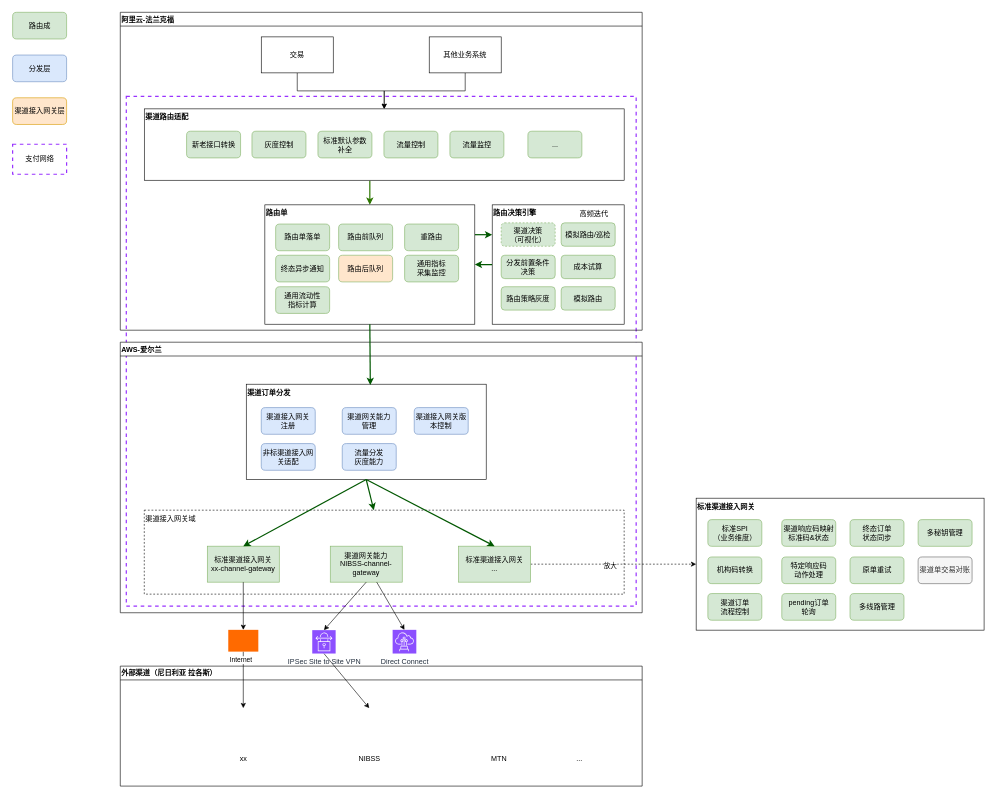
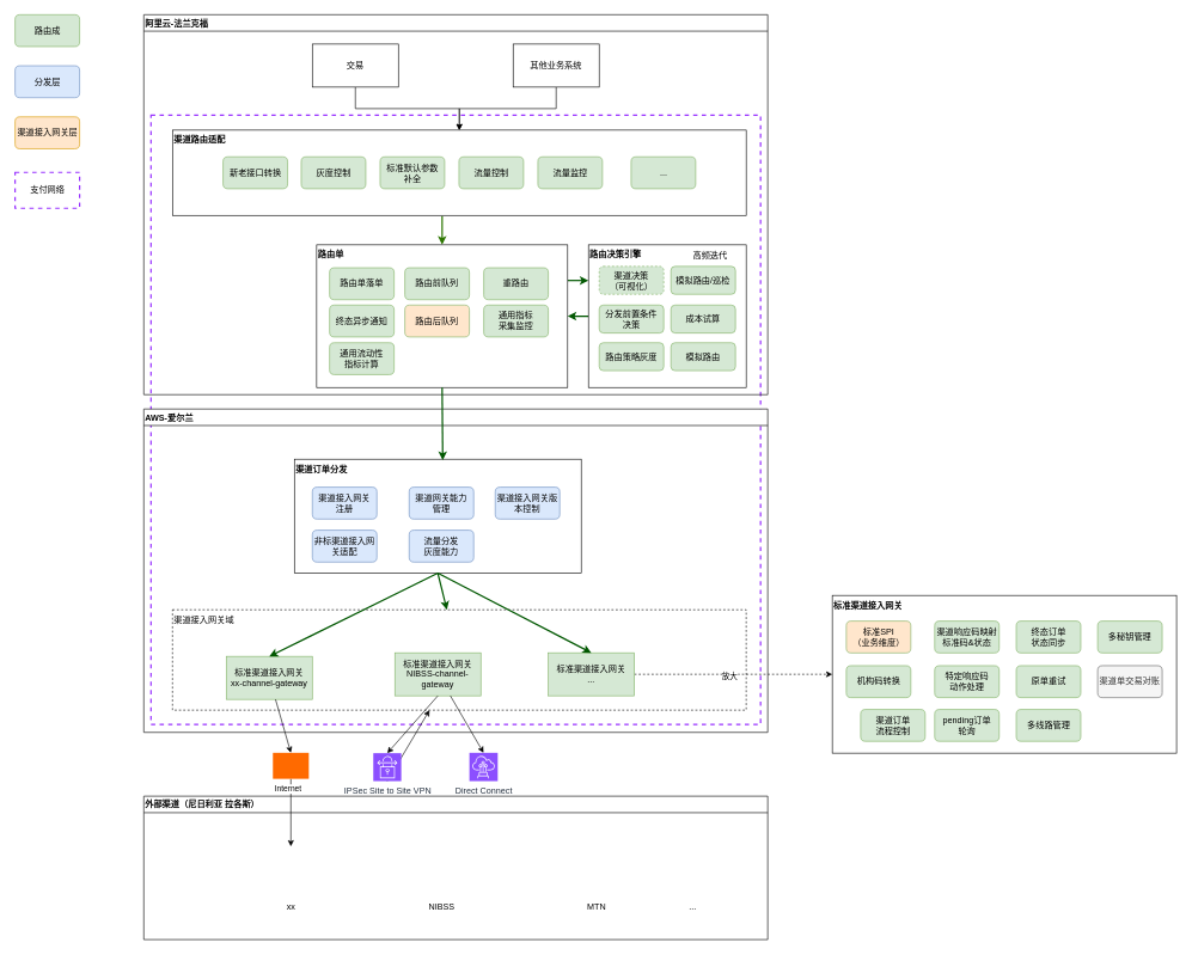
- <mxCell id="56" value="标准SPI&lt;div&gt;（业务维度）&lt;/div&gt;" style="rounded=1;whiteSpace=wrap;html=1;fillColor=#d5e8d4;strokeColor=#82b366;" vertex="1" parent="1"><mxGeometry x="1179.5" y="865.75" width="90" height="44.5" as="geometry" /></mxCell>
+ <mxCell id="56" value="标准SPI&lt;div&gt;（业务维度）&lt;/div&gt;" style="rounded=1;whiteSpace=wrap;html=1;fillColor=#ffe6cc;strokeColor=#82b366;" vertex="1" parent="1"><mxGeometry x="1179.5" y="865.75" width="90" height="44.5" as="geometry" /></mxCell>
- <mxCell id="43" value="标准渠道接入网关&lt;div&gt;xx-channel-gateway&lt;/div&gt;" style="rounded=0;whiteSpace=wrap;html=1;fillColor=#d5e8d4;strokeColor=#82b366;" vertex="1" parent="34"><mxGeometry x="145" y="340" width="120" height="60" as="geometry" /></mxCell>
+ <mxCell id="43" value="标准渠道接入网关&lt;div&gt;xx-channel-gateway&lt;/div&gt;" style="rounded=0;whiteSpace=wrap;html=1;fillColor=#d5e8d4;strokeColor=#82b366;" vertex="1" parent="34"><mxGeometry x="115" y="345" width="120" height="60" as="geometry" /></mxCell>
- <mxCell id="44" value="渠道网关能力&lt;div&gt;NIBSS-channel-gateway&lt;/div&gt;" style="rounded=0;whiteSpace=wrap;html=1;fillColor=#d5e8d4;strokeColor=#82b366;" vertex="1" parent="34"><mxGeometry x="350" y="340" width="120" height="60" as="geometry" /></mxCell>
+ <mxCell id="44" value="标准渠道接入网关&lt;div&gt;NIBSS-channel-gateway&lt;/div&gt;" style="rounded=0;whiteSpace=wrap;html=1;fillColor=#d5e8d4;strokeColor=#82b366;" vertex="1" parent="34"><mxGeometry x="350" y="340" width="120" height="60" as="geometry" /></mxCell>
- <mxCell id="58" value="渠道订单&lt;div&gt;流程控制&lt;/div&gt;" style="rounded=1;whiteSpace=wrap;html=1;fillColor=#d5e8d4;strokeColor=#82b366;" vertex="1" parent="1"><mxGeometry x="1179.5" y="989" width="90" height="44.5" as="geometry" /></mxCell>
+ <mxCell id="58" value="渠道订单&lt;div&gt;流程控制&lt;/div&gt;" style="rounded=1;whiteSpace=wrap;html=1;fillColor=#d5e8d4;strokeColor=#82b366;" vertex="1" parent="1"><mxGeometry x="1199.5" y="989" width="90" height="44.5" as="geometry" /></mxCell>
- <mxCell id="74" style="rounded=0;orthogonalLoop=1;jettySize=auto;html=1;entryX=0.5;entryY=0;entryDx=0;entryDy=0;exitX=0.5;exitY=1;exitDx=0;exitDy=0;exitPerimeter=0;" edge="1" parent="1" source="76" target="49"><mxGeometry relative="1" as="geometry" /></mxCell>
+ <mxCell id="74" style="rounded=0;orthogonalLoop=1;jettySize=auto;html=1;exitX=0.5;exitY=1;exitDx=0;exitDy=0;exitPerimeter=0;" edge="1" parent="1" source="76" target="35"><mxGeometry relative="1" as="geometry" /></mxCell>
